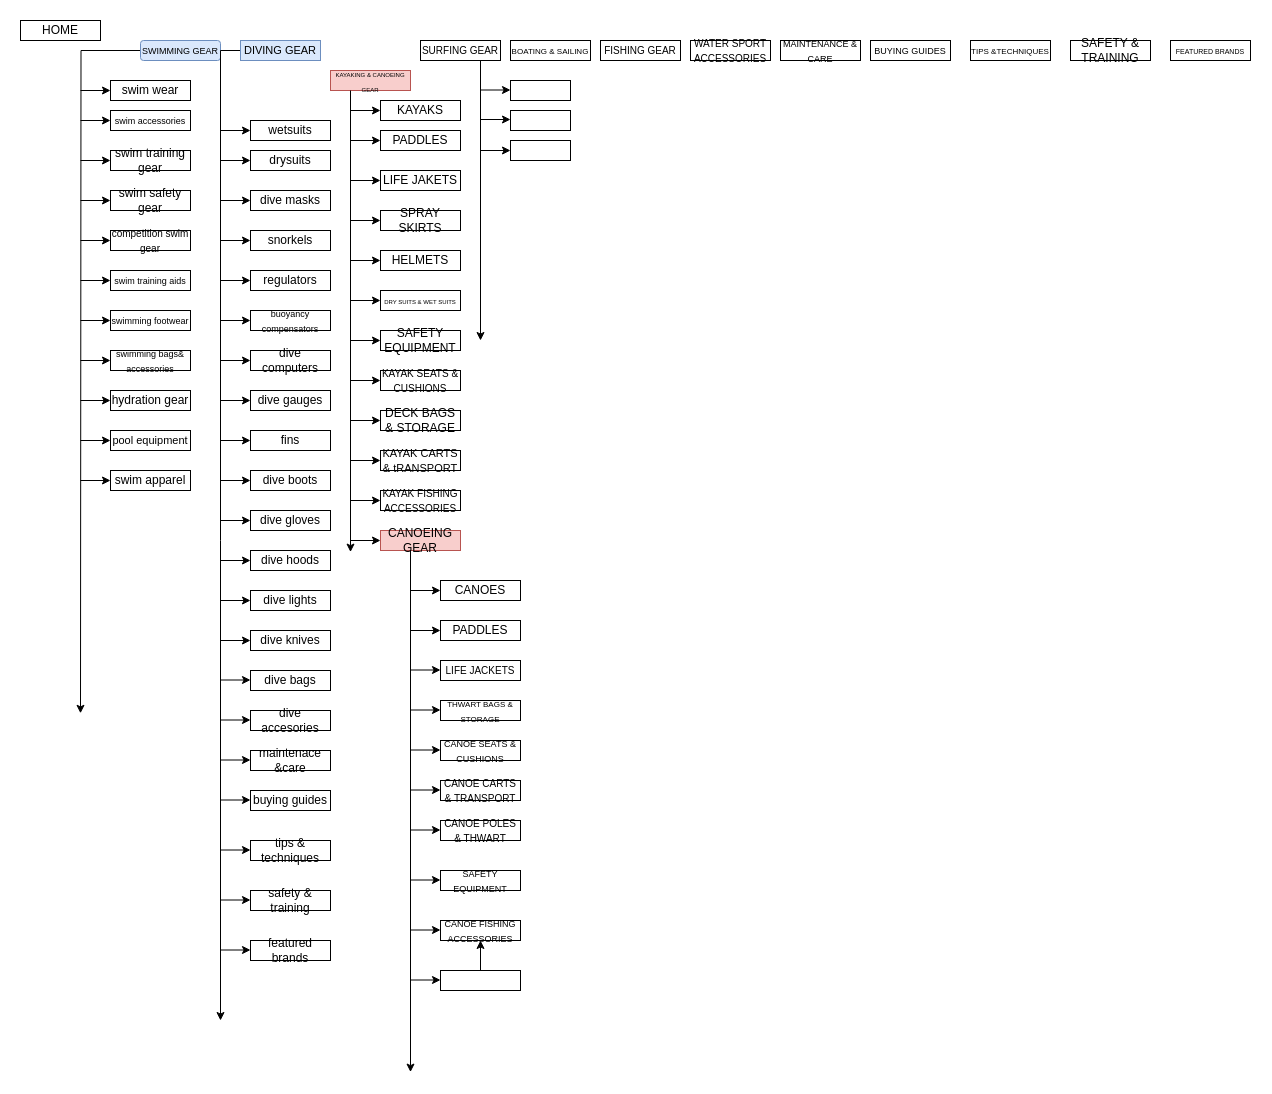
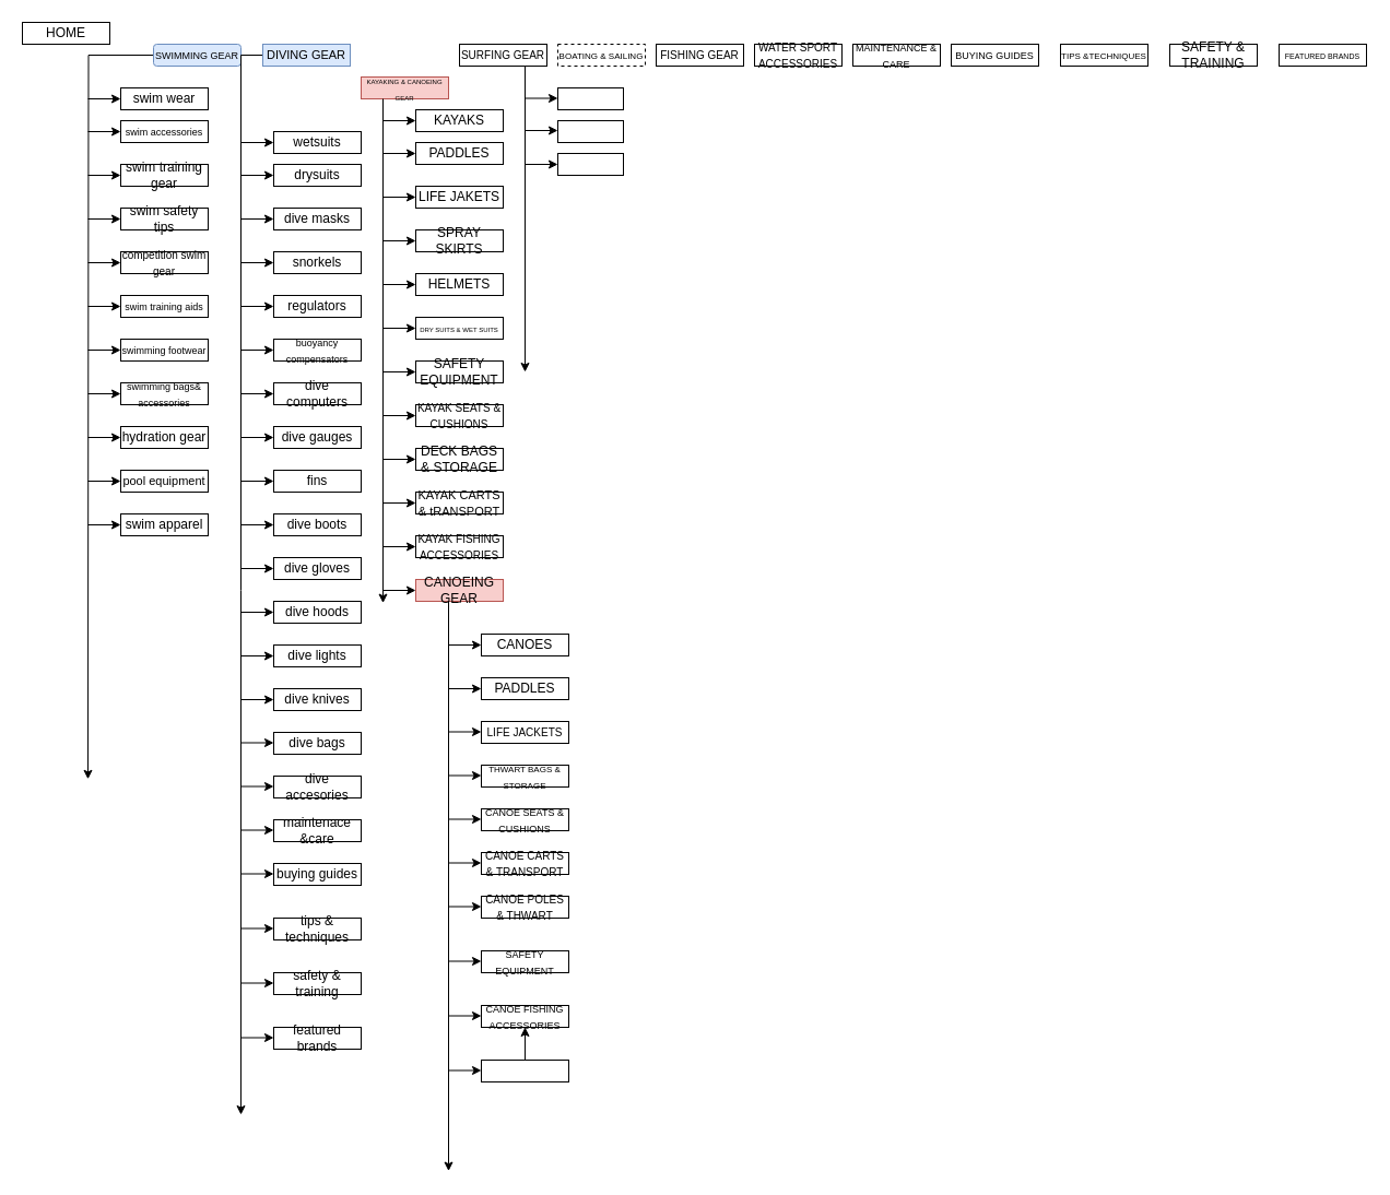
- <mxCell id="12" value="&lt;font style=&quot;font-size: 8px;&quot;&gt;BOATING &amp;amp; SAILING&lt;/font&gt;" style="rounded=0;whiteSpace=wrap;html=1;" parent="1" vertex="1"><mxGeometry x="510" y="40" width="80" height="20" as="geometry" /></mxCell>
+ <mxCell id="12" value="&lt;font style=&quot;font-size: 8px;&quot;&gt;BOATING &amp;amp; SAILING&lt;/font&gt;" style="rounded=0;whiteSpace=wrap;html=1;dashed=1;" parent="1" vertex="1"><mxGeometry x="510" y="40" width="80" height="20" as="geometry" /></mxCell>
- <mxCell id="34" value="swim safety gear" style="rounded=0;whiteSpace=wrap;html=1;" parent="1" vertex="1"><mxGeometry x="110" y="190" width="80" height="20" as="geometry" /></mxCell>
+ <mxCell id="34" value="swim safety tips" style="rounded=0;whiteSpace=wrap;html=1;" parent="1" vertex="1"><mxGeometry x="110" y="190" width="80" height="20" as="geometry" /></mxCell>
